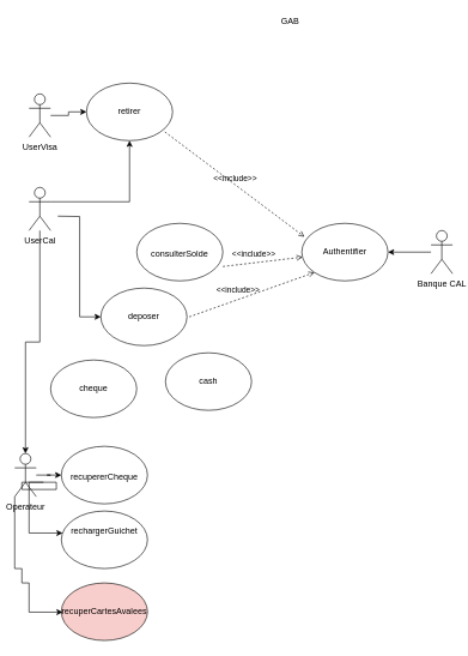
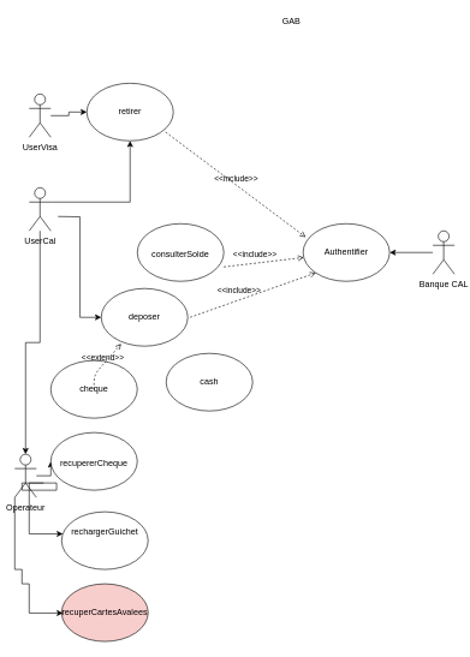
+ <mxCell id="14" value="&amp;lt;&amp;lt;extend&amp;gt;&amp;gt;" style="html=1;verticalAlign=bottom;labelBackgroundColor=none;endArrow=open;endFill=0;dashed=1;entryX=0.23;entryY=0.958;entryDx=0;entryDy=0;entryPerimeter=0;" edge="1" parent="1" source="13" target="10"><mxGeometry width="160" relative="1" as="geometry"><mxPoint x="260" y="470" as="sourcePoint" /><mxPoint x="360" y="460.24" as="targetPoint" /><Array as="points"><mxPoint x="130" y="540" /><mxPoint x="130" y="520" /></Array></mxGeometry></mxCell>
- <mxCell id="23" value="&lt;br&gt;&lt;br&gt;recupererCheque" style="ellipse;whiteSpace=wrap;html=1;verticalAlign=top;" vertex="1" parent="1"><mxGeometry x="85" y="620" width="120" height="80" as="geometry" /></mxCell>
+ <mxCell id="23" value="&lt;br&gt;&lt;br&gt;recupererCheque" style="ellipse;whiteSpace=wrap;html=1;verticalAlign=top;" vertex="1" parent="1"><mxGeometry x="70" y="600" width="120" height="80" as="geometry" /></mxCell>
